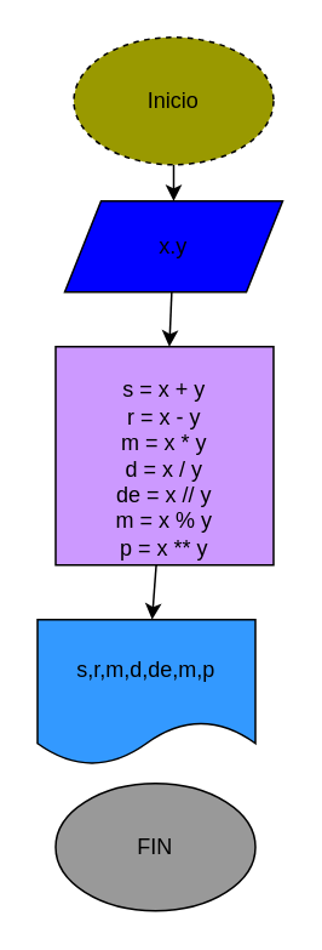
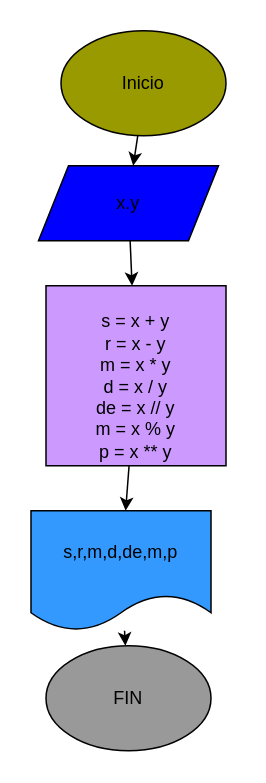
- <mxCell id="3" value="Inicio" style="ellipse;whiteSpace=wrap;html=1;fillColor=#999900;dashed=1;" vertex="1" parent="1"><mxGeometry x="40" y="20" width="110" height="70" as="geometry" /></mxCell>
+ <mxCell id="3" value="Inicio" style="ellipse;whiteSpace=wrap;html=1;fillColor=#999900;" vertex="1" parent="1"><mxGeometry x="40" y="20" width="110" height="70" as="geometry" /></mxCell>
- <mxCell id="5" value="x.y" style="shape=parallelogram;perimeter=parallelogramPerimeter;whiteSpace=wrap;html=1;fixedSize=1;fillColor=#0000FF;" vertex="1" parent="1"><mxGeometry x="35" y="110" width="120" height="50" as="geometry" /></mxCell>
+ <mxCell id="5" value="x.y" style="shape=parallelogram;perimeter=parallelogramPerimeter;whiteSpace=wrap;html=1;fixedSize=1;fillColor=#0000FF;" vertex="1" parent="1"><mxGeometry x="25" y="110" width="120" height="50" as="geometry" /></mxCell>
+ <mxCell id="8" value="" style="edgeStyle=none;html=1;" edge="1" parent="1" source="9" target="10"><mxGeometry relative="1" as="geometry" /></mxCell>
